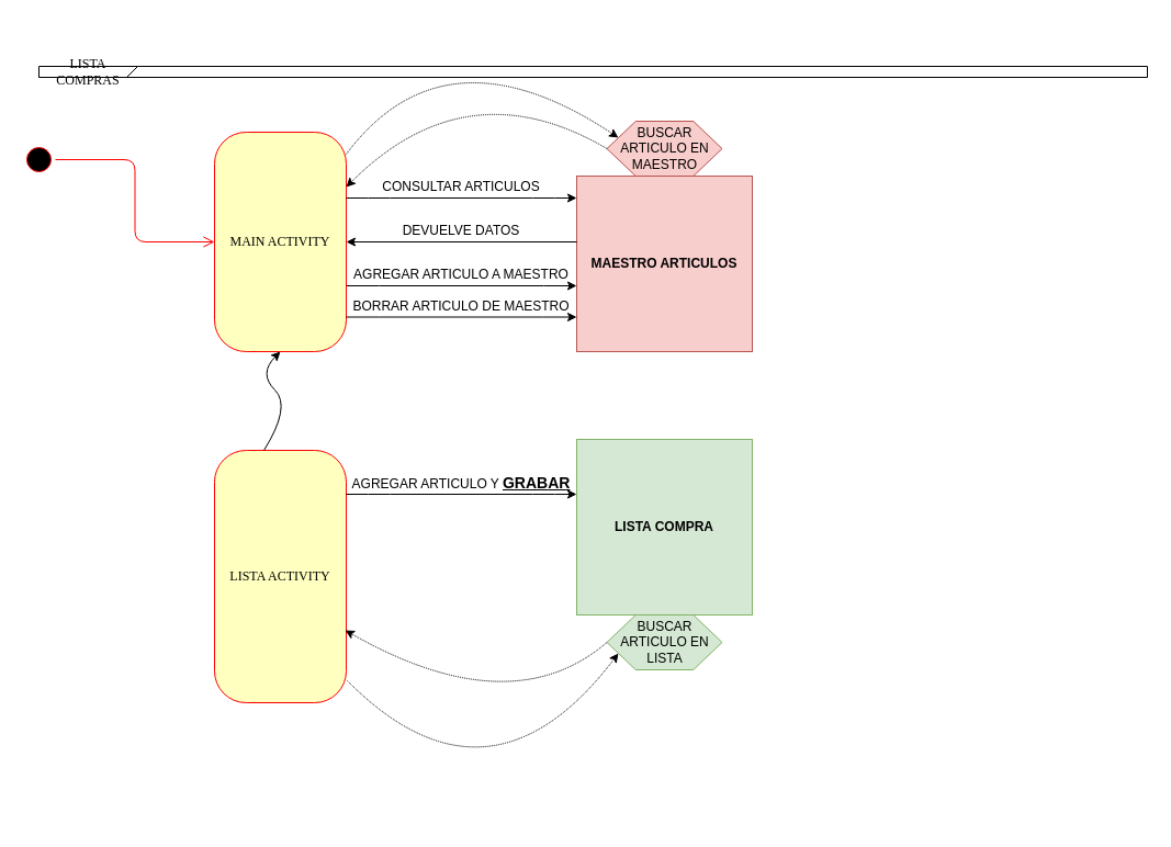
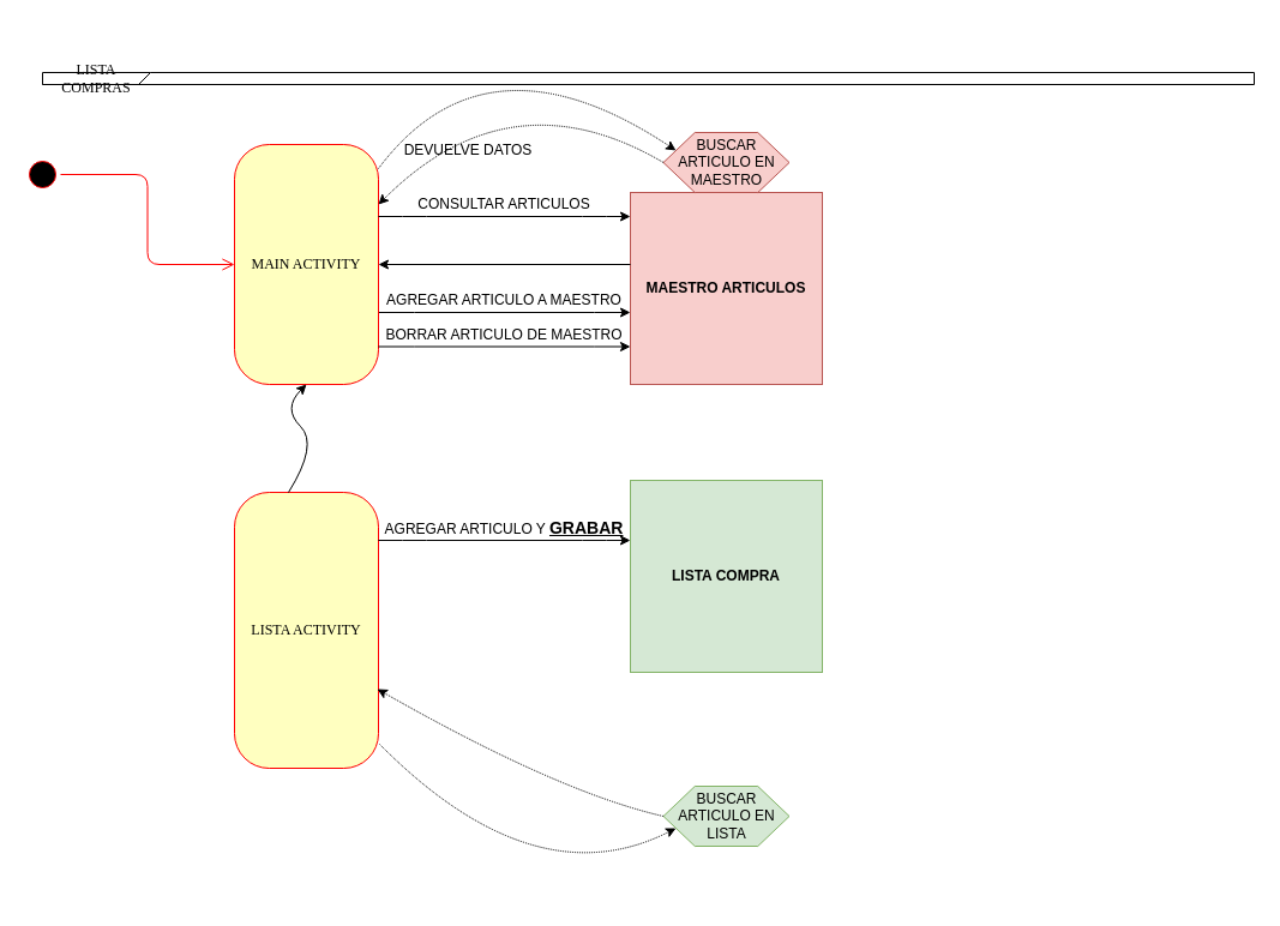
- <mxCell id="11" value="DEVUELVE DATOS" style="text;html=1;strokeColor=none;fillColor=none;align=center;verticalAlign=middle;whiteSpace=wrap;rounded=0;" vertex="1" parent="1"><mxGeometry x="360" y="200" width="120" height="20" as="geometry" /></mxCell>
+ <mxCell id="11" value="DEVUELVE DATOS" style="text;html=1;strokeColor=none;fillColor=none;align=center;verticalAlign=middle;whiteSpace=wrap;rounded=0;" vertex="1" parent="1"><mxGeometry x="330" y="115" width="120" height="20" as="geometry" /></mxCell>
- <mxCell id="21" value="BUSCAR ARTICULO EN LISTA" style="shape=hexagon;perimeter=hexagonPerimeter2;whiteSpace=wrap;html=1;fillColor=#d5e8d4;strokeColor=#82b366;" vertex="1" parent="1"><mxGeometry x="552.5" y="560" width="105" height="50" as="geometry" /></mxCell>
+ <mxCell id="21" value="BUSCAR ARTICULO EN LISTA" style="shape=hexagon;perimeter=hexagonPerimeter2;whiteSpace=wrap;html=1;fillColor=#d5e8d4;strokeColor=#82b366;" vertex="1" parent="1"><mxGeometry x="552.5" y="655" width="105" height="50" as="geometry" /></mxCell>
